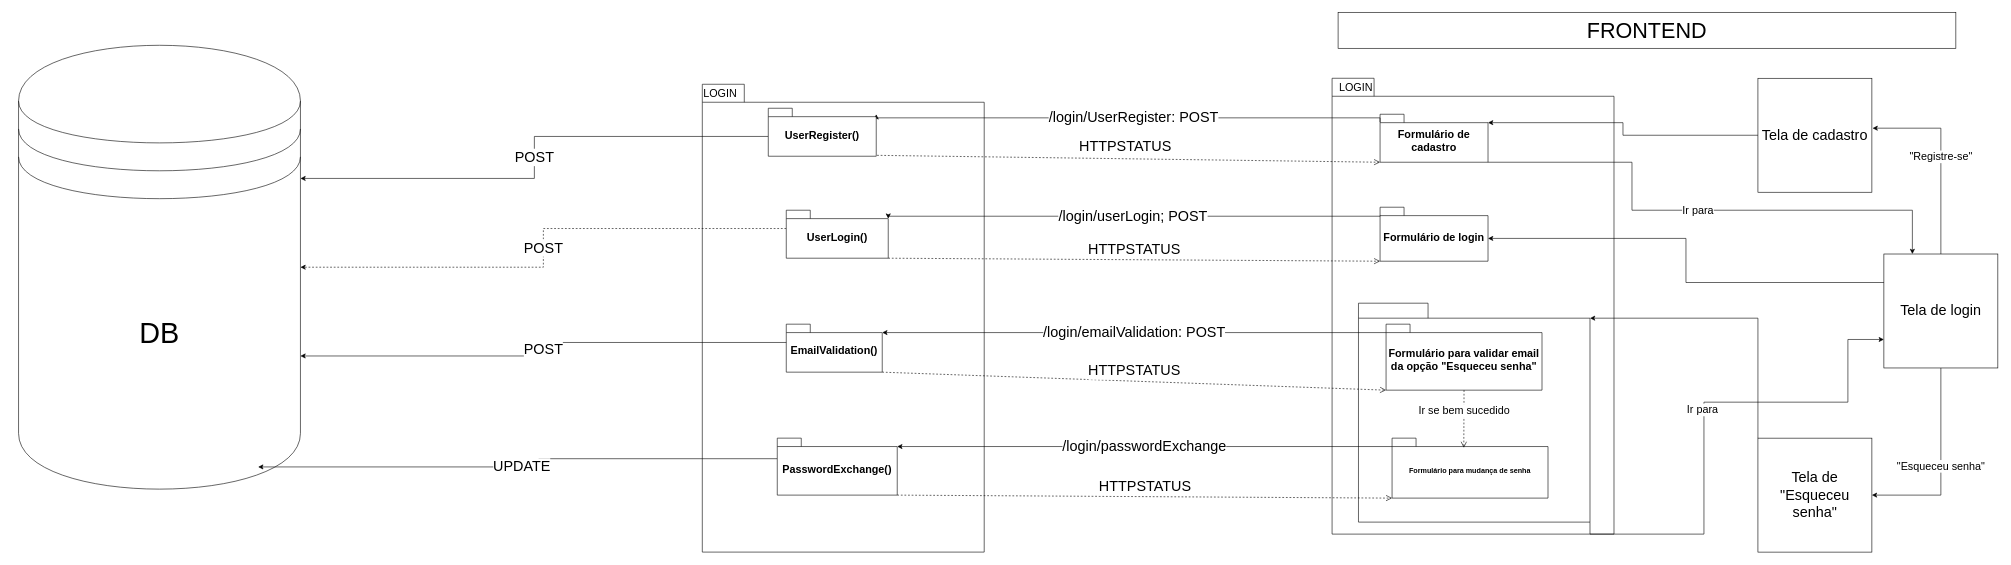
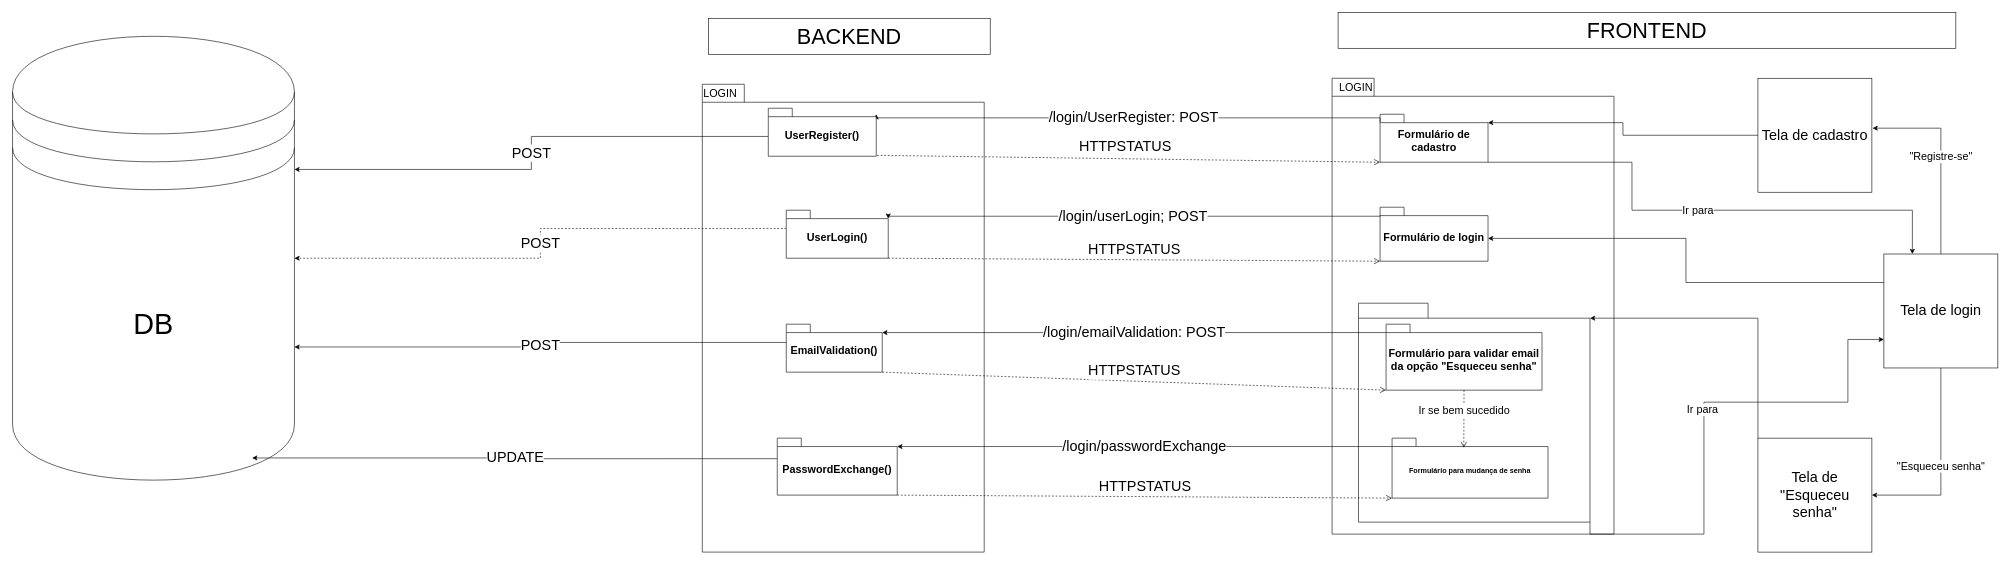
+ <mxCell id="7" value="&lt;span style=&quot;font-size: 36px;&quot;&gt;BACKEND&lt;/span&gt;" style="rounded=0;whiteSpace=wrap;html=1;" vertex="1" parent="1"><mxGeometry x="1180" y="30" width="470" height="60" as="geometry" /></mxCell>
- <mxCell id="6" value="&lt;font style=&quot;font-size: 48px;&quot;&gt;DB&lt;/font&gt;&lt;div&gt;&lt;br&gt;&lt;/div&gt;" style="shape=datastore;whiteSpace=wrap;html=1;" vertex="1" parent="1"><mxGeometry x="30" y="75" width="470" height="740" as="geometry" /></mxCell>
+ <mxCell id="6" value="&lt;font style=&quot;font-size: 48px;&quot;&gt;DB&lt;/font&gt;&lt;div&gt;&lt;br&gt;&lt;/div&gt;" style="shape=datastore;whiteSpace=wrap;html=1;" vertex="1" parent="1"><mxGeometry x="20" y="60" width="470" height="740" as="geometry" /></mxCell>
